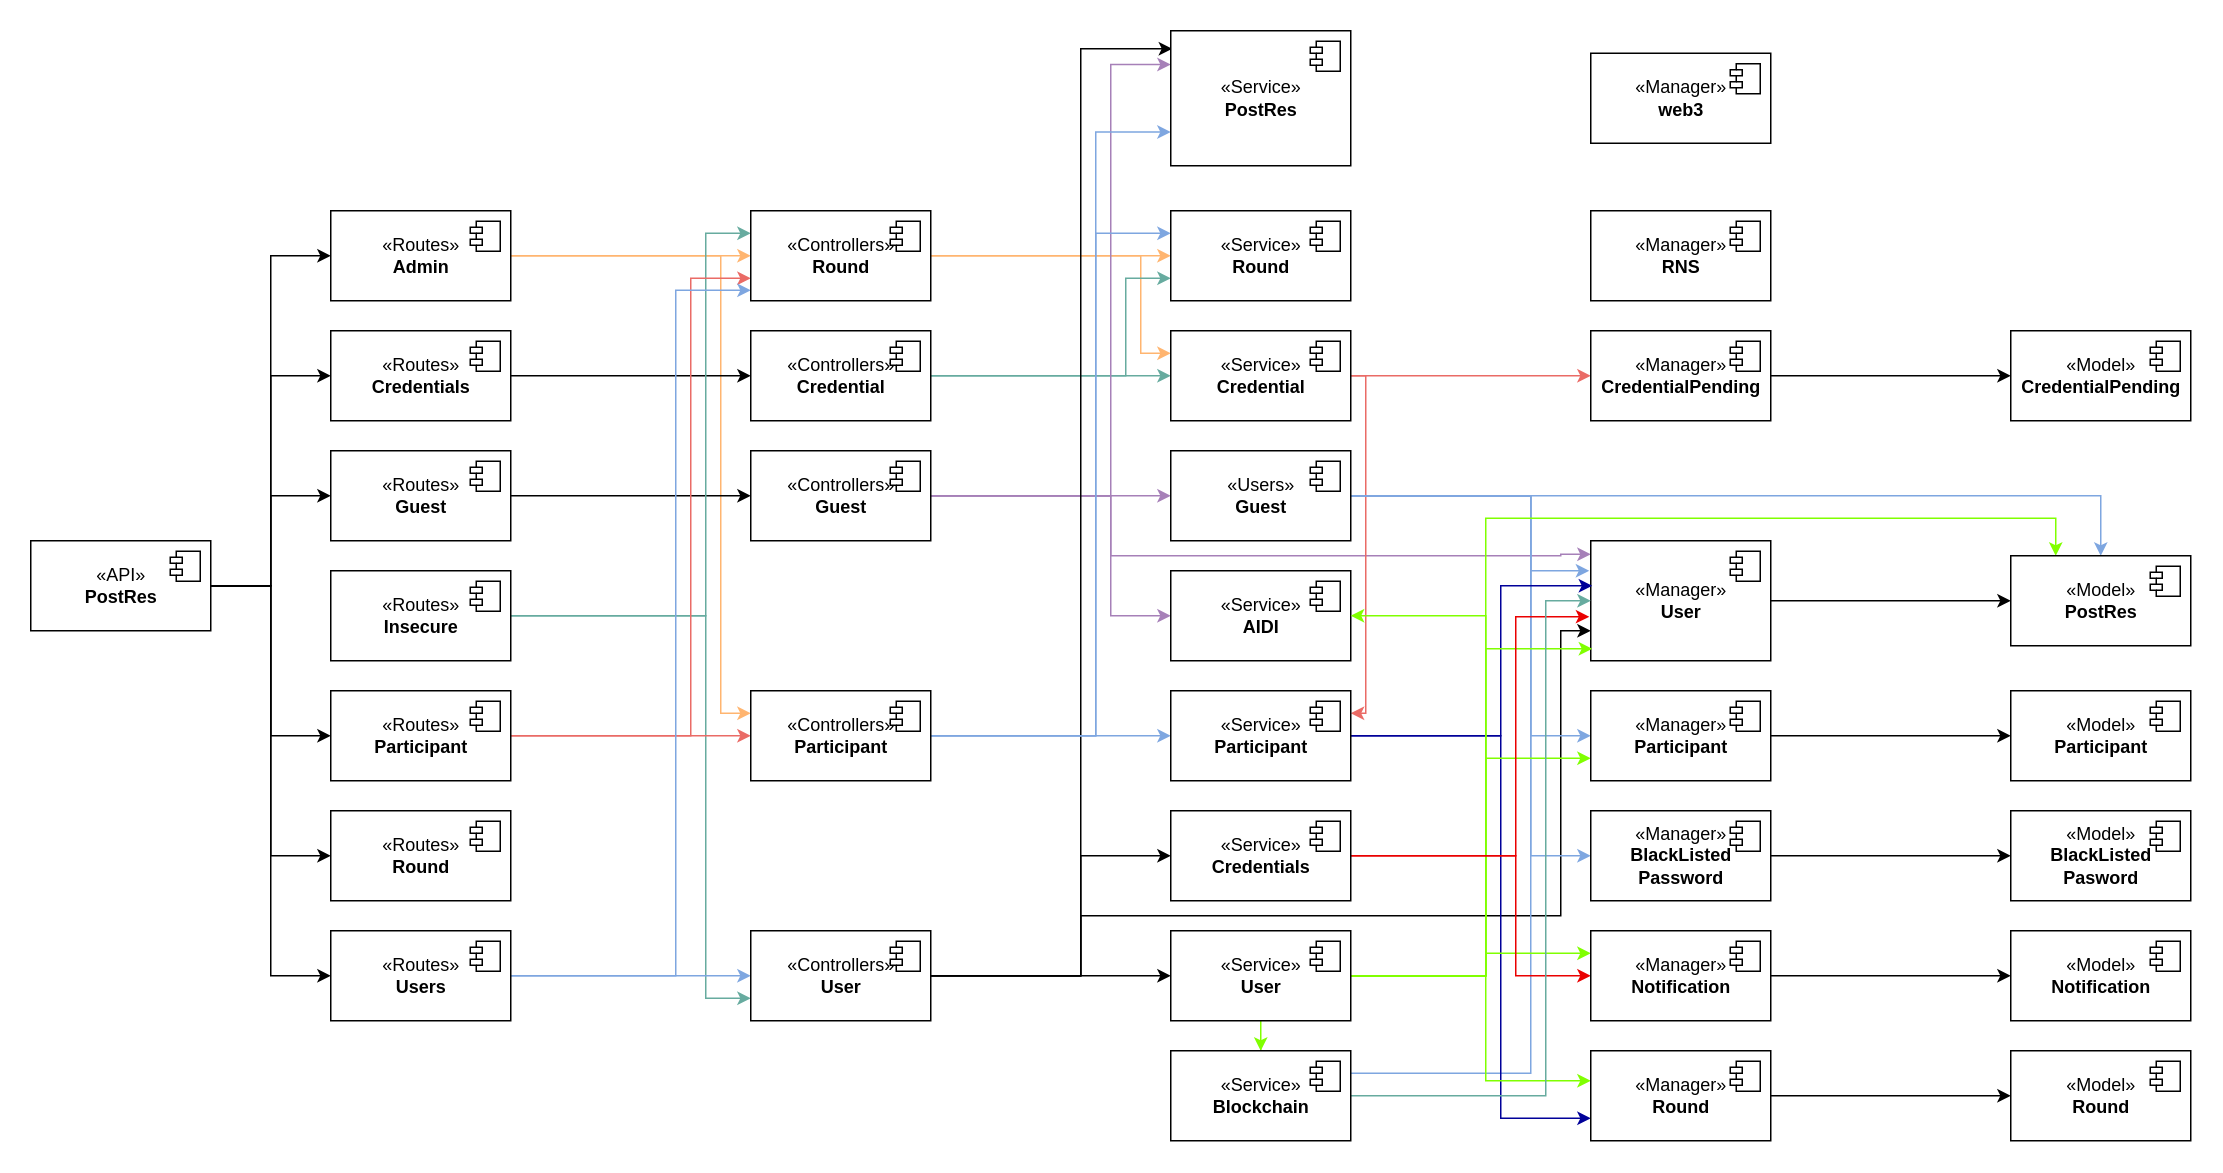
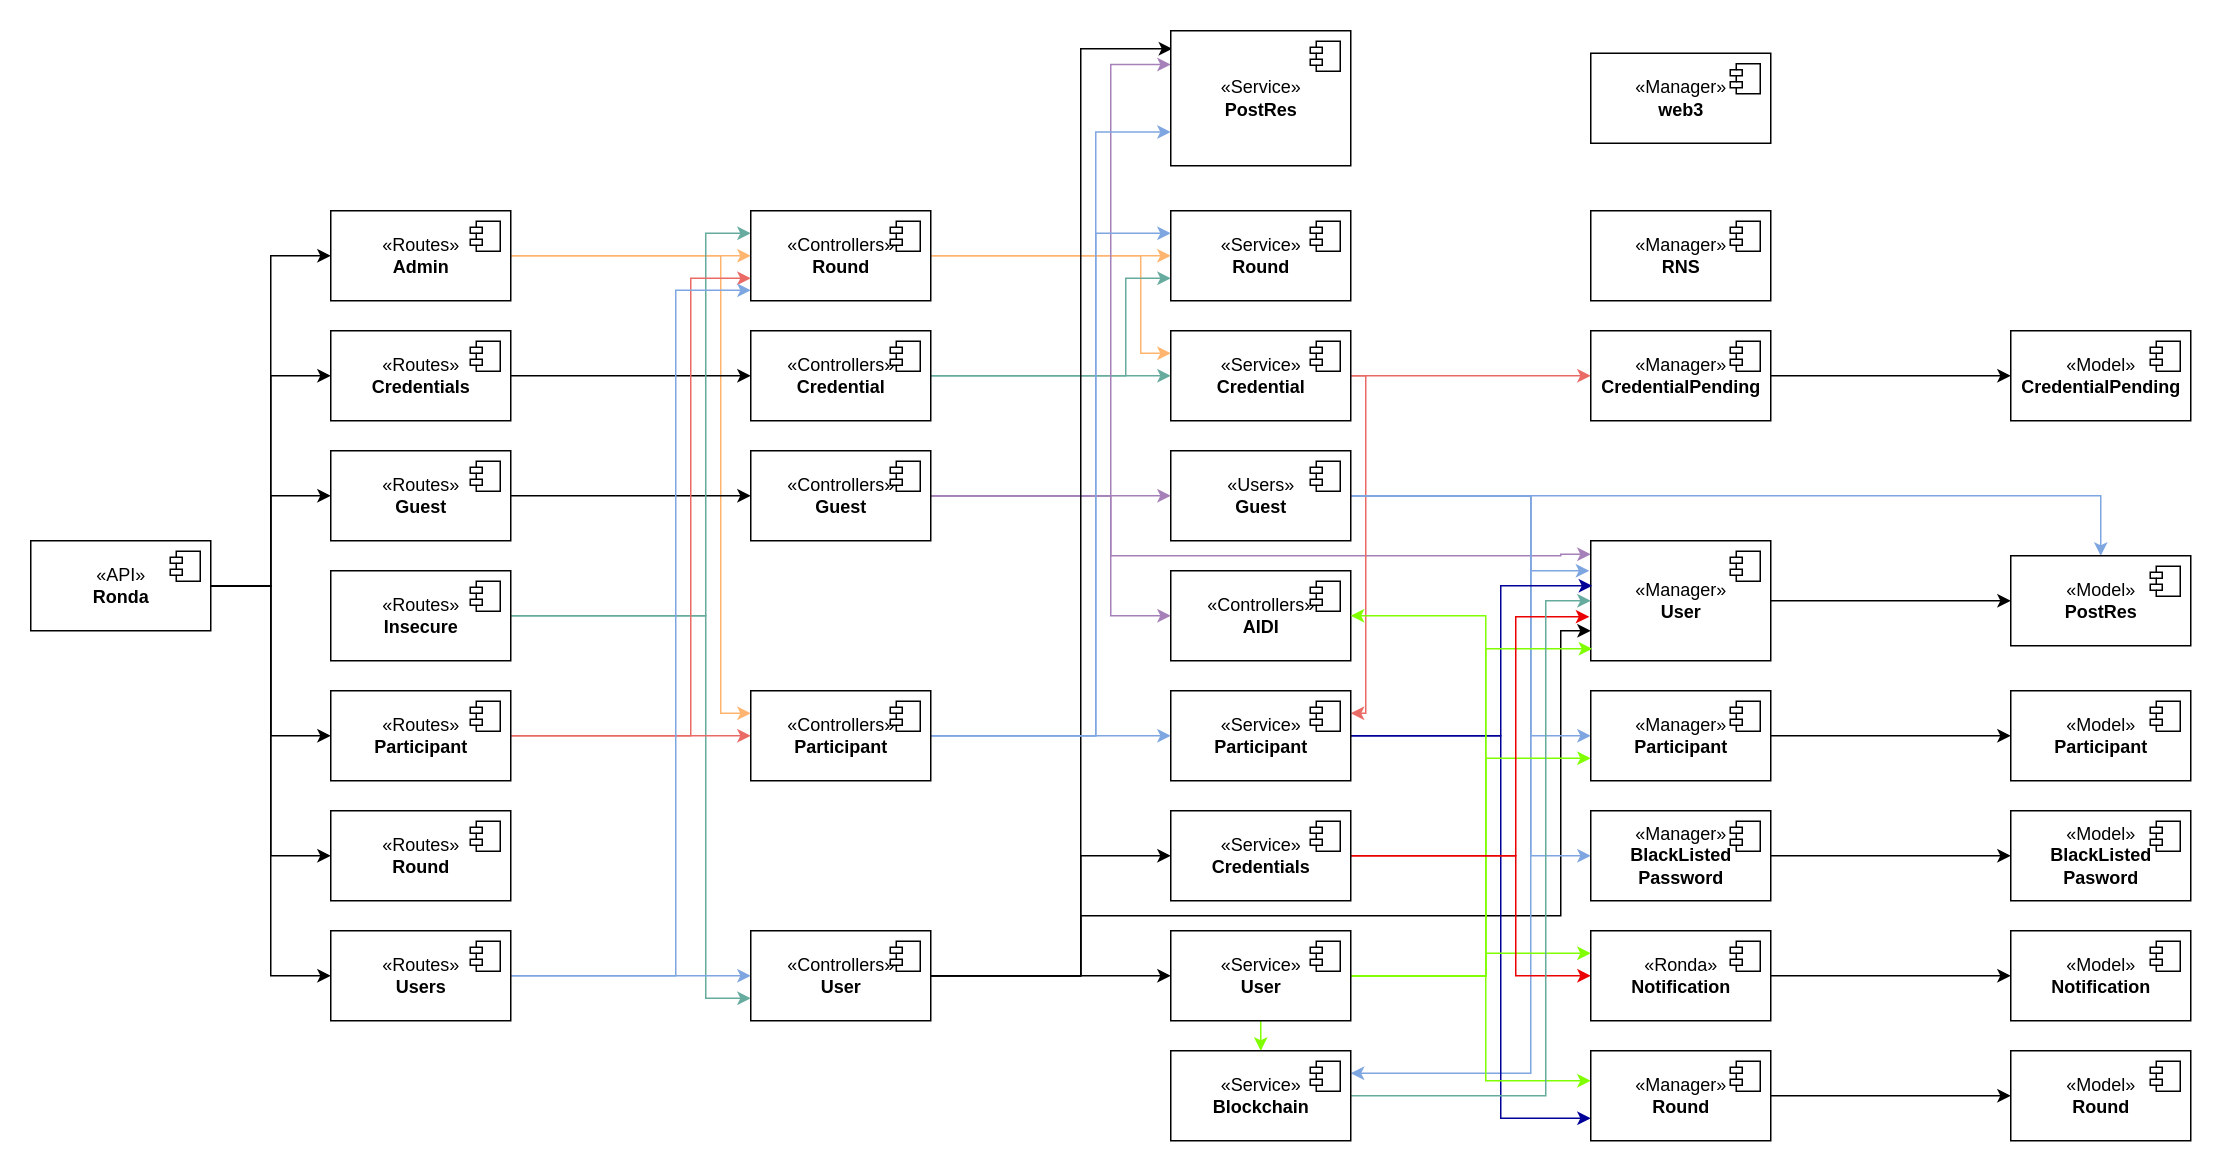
- <mxCell id="89" style="edgeStyle=orthogonalEdgeStyle;rounded=0;orthogonalLoop=1;jettySize=auto;html=1;entryX=0.25;entryY=0;entryDx=0;entryDy=0;strokeColor=#80FF00;" edge="1" parent="1" source="90" target="102"><mxGeometry relative="1" as="geometry"><Array as="points"><mxPoint x="990" y="650" /><mxPoint x="990" y="345" /><mxPoint x="1370" y="345" /></Array></mxGeometry></mxCell>
- <mxCell id="8" value="«API»&lt;br&gt;&lt;b&gt;PostRes&lt;/b&gt;" style="html=1;dropTarget=0;" parent="1" vertex="1"><mxGeometry x="20" y="360" width="120" height="60" as="geometry" /></mxCell>
+ <mxCell id="8" value="«API»&lt;br&gt;&lt;b&gt;Ronda&lt;/b&gt;" style="html=1;dropTarget=0;" parent="1" vertex="1"><mxGeometry x="20" y="360" width="120" height="60" as="geometry" /></mxCell>
- <mxCell id="74" value="«Service»&lt;br&gt;&lt;b&gt;AIDI&lt;/b&gt;" style="html=1;dropTarget=0;" parent="1" vertex="1"><mxGeometry x="780" y="380" width="120" height="60" as="geometry" /></mxCell>
+ <mxCell id="74" value="«Controllers»&lt;br&gt;&lt;b&gt;AIDI&lt;/b&gt;" style="html=1;dropTarget=0;" parent="1" vertex="1"><mxGeometry x="780" y="380" width="120" height="60" as="geometry" /></mxCell>
- <mxCell id="111" value="«Manager»&lt;br&gt;&lt;b&gt;Notification&lt;/b&gt;" style="html=1;dropTarget=0;" parent="1" vertex="1"><mxGeometry x="1060" y="620" width="120" height="60" as="geometry" /></mxCell>
+ <mxCell id="111" value="«Ronda»&lt;br&gt;&lt;b&gt;Notification&lt;/b&gt;" style="html=1;dropTarget=0;" parent="1" vertex="1"><mxGeometry x="1060" y="620" width="120" height="60" as="geometry" /></mxCell>
- <mxCell id="67" style="edgeStyle=orthogonalEdgeStyle;rounded=0;orthogonalLoop=1;jettySize=auto;html=1;entryX=1;entryY=0.25;entryDx=0;entryDy=0;strokeColor=#7EA6E0;endArrow=none;" parent="1" source="72" target="97" edge="1"><mxGeometry relative="1" as="geometry"><Array as="points"><mxPoint x="1020" y="330" /><mxPoint x="1020" y="715" /></Array></mxGeometry></mxCell>
+ <mxCell id="67" style="edgeStyle=orthogonalEdgeStyle;rounded=0;orthogonalLoop=1;jettySize=auto;html=1;entryX=1;entryY=0.25;entryDx=0;entryDy=0;strokeColor=#7EA6E0;" parent="1" source="72" target="97" edge="1"><mxGeometry relative="1" as="geometry"><Array as="points"><mxPoint x="1020" y="330" /><mxPoint x="1020" y="715" /></Array></mxGeometry></mxCell>
